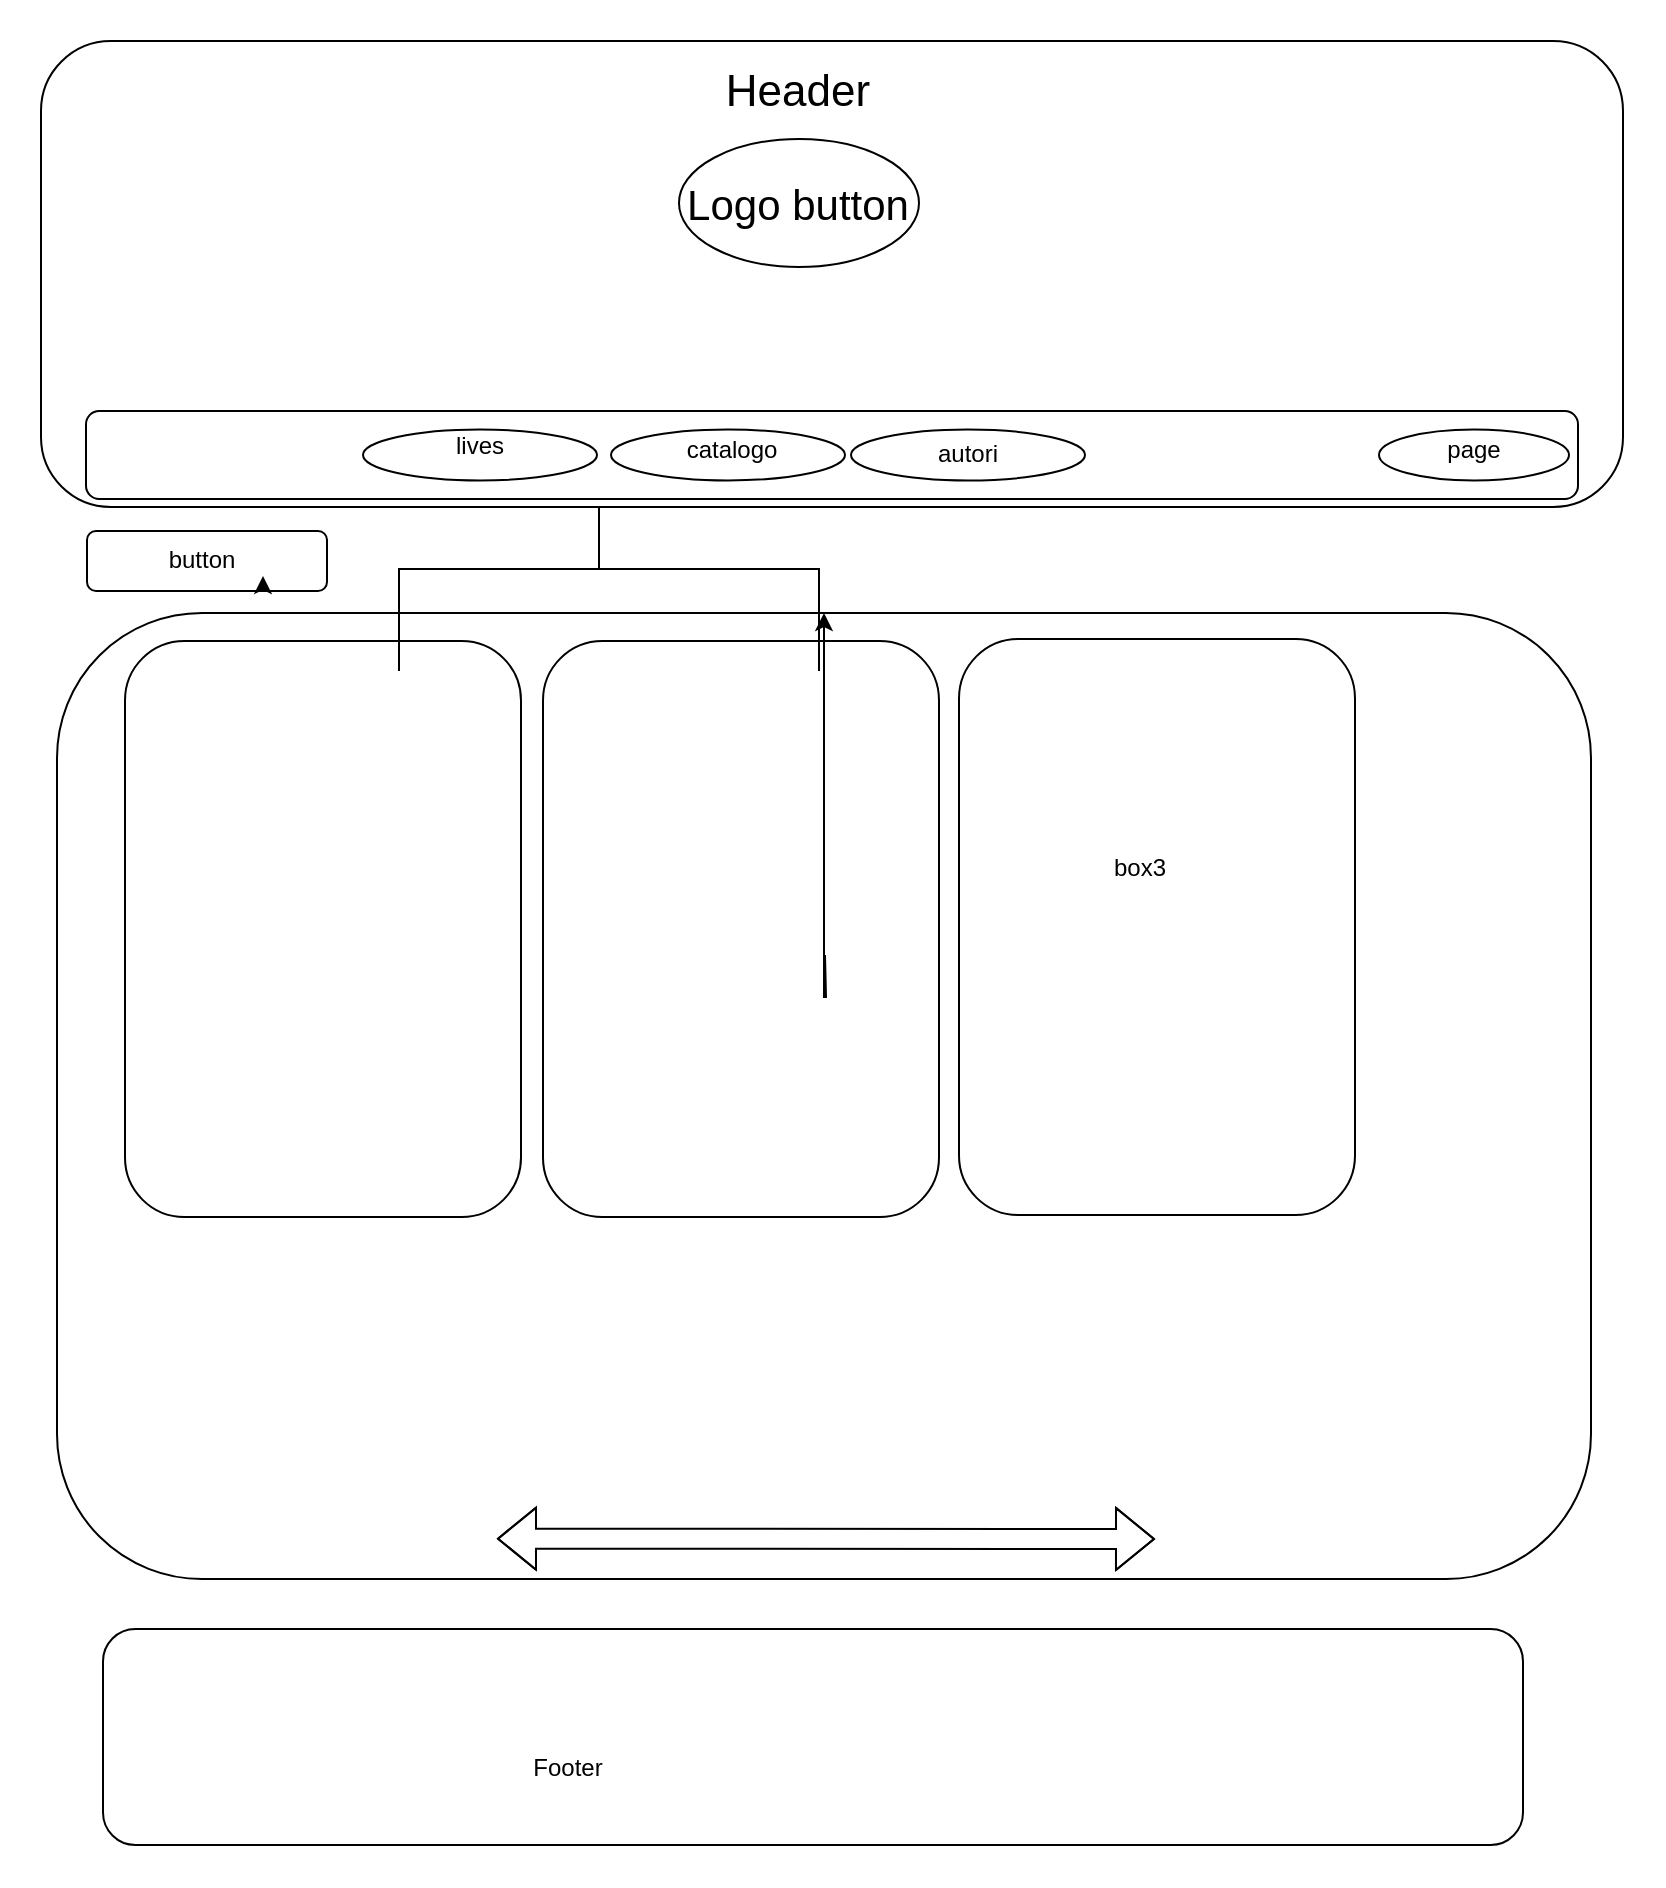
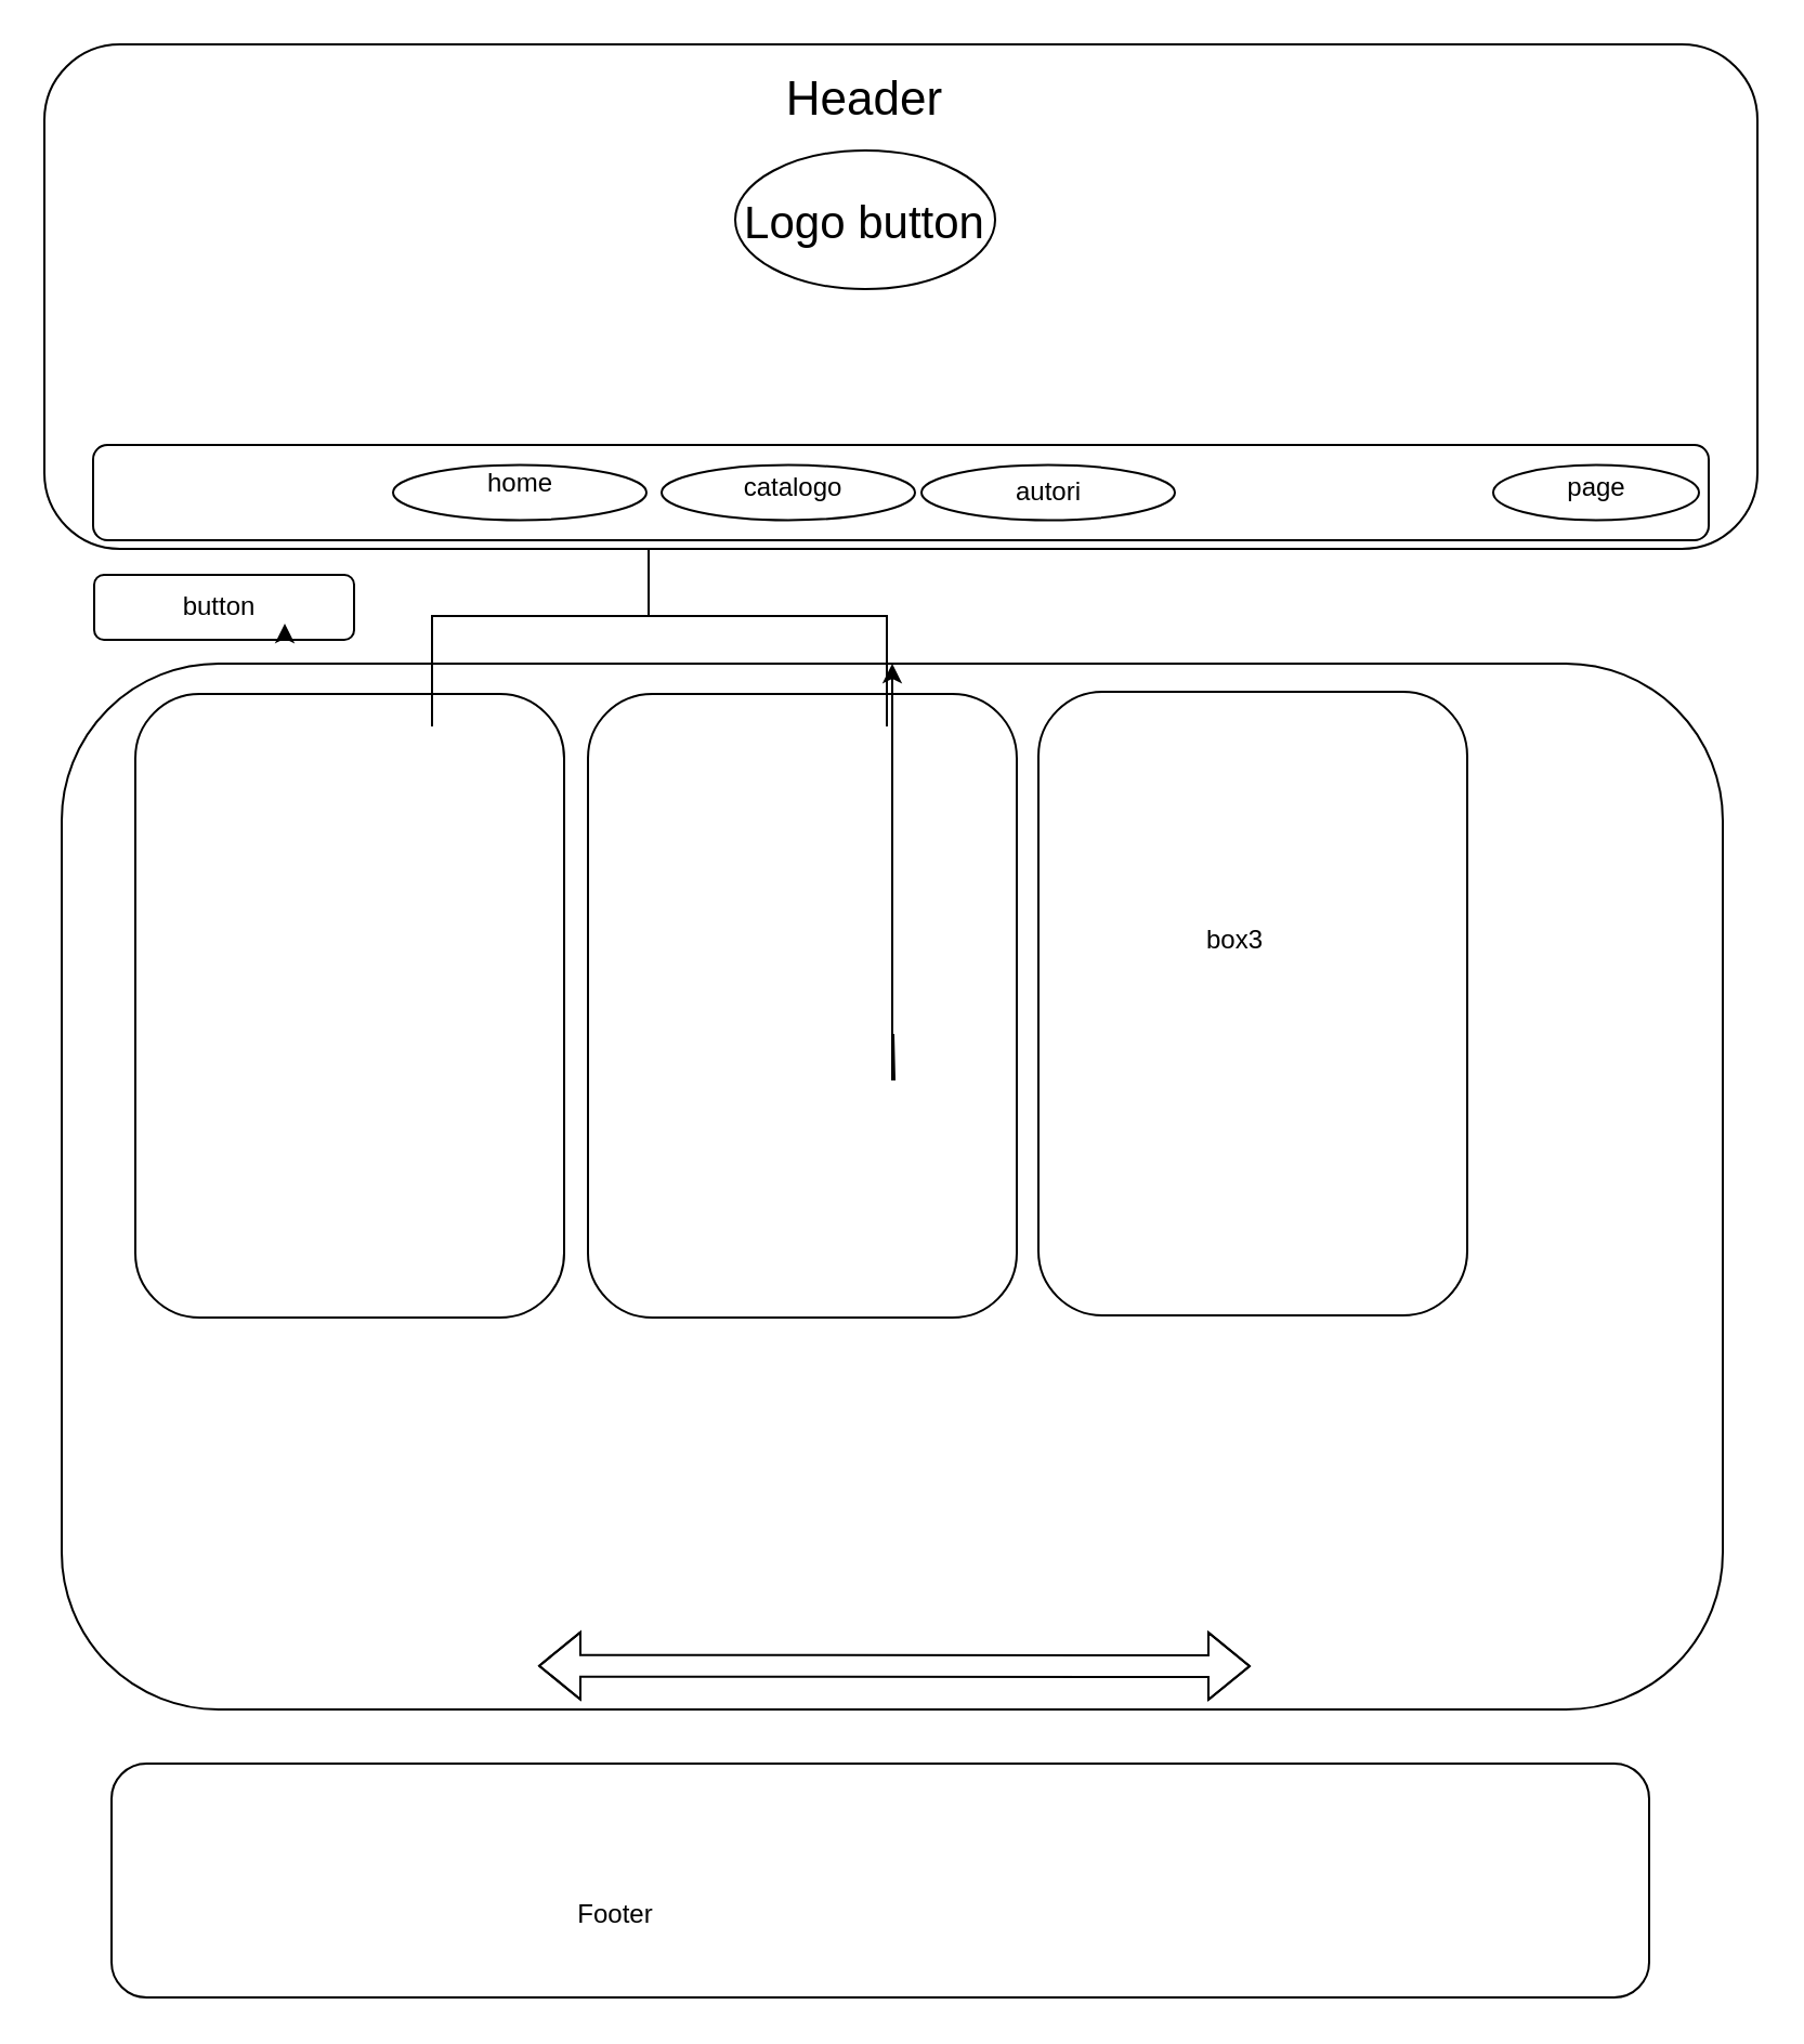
- <mxCell id="16" value="&lt;font style=&quot;color: light-dark(rgb(0, 0, 0), rgb(0, 0, 0));&quot;&gt;lives&lt;/font&gt;" style="text;html=1;align=center;verticalAlign=middle;whiteSpace=wrap;rounded=0;" vertex="1" parent="1"><mxGeometry x="209.5" y="208" width="60" height="30" as="geometry" /></mxCell>
+ <mxCell id="16" value="&lt;font style=&quot;color: light-dark(rgb(0, 0, 0), rgb(0, 0, 0));&quot;&gt;home&lt;/font&gt;" style="text;html=1;align=center;verticalAlign=middle;whiteSpace=wrap;rounded=0;" vertex="1" parent="1"><mxGeometry x="209.5" y="208" width="60" height="30" as="geometry" /></mxCell>
